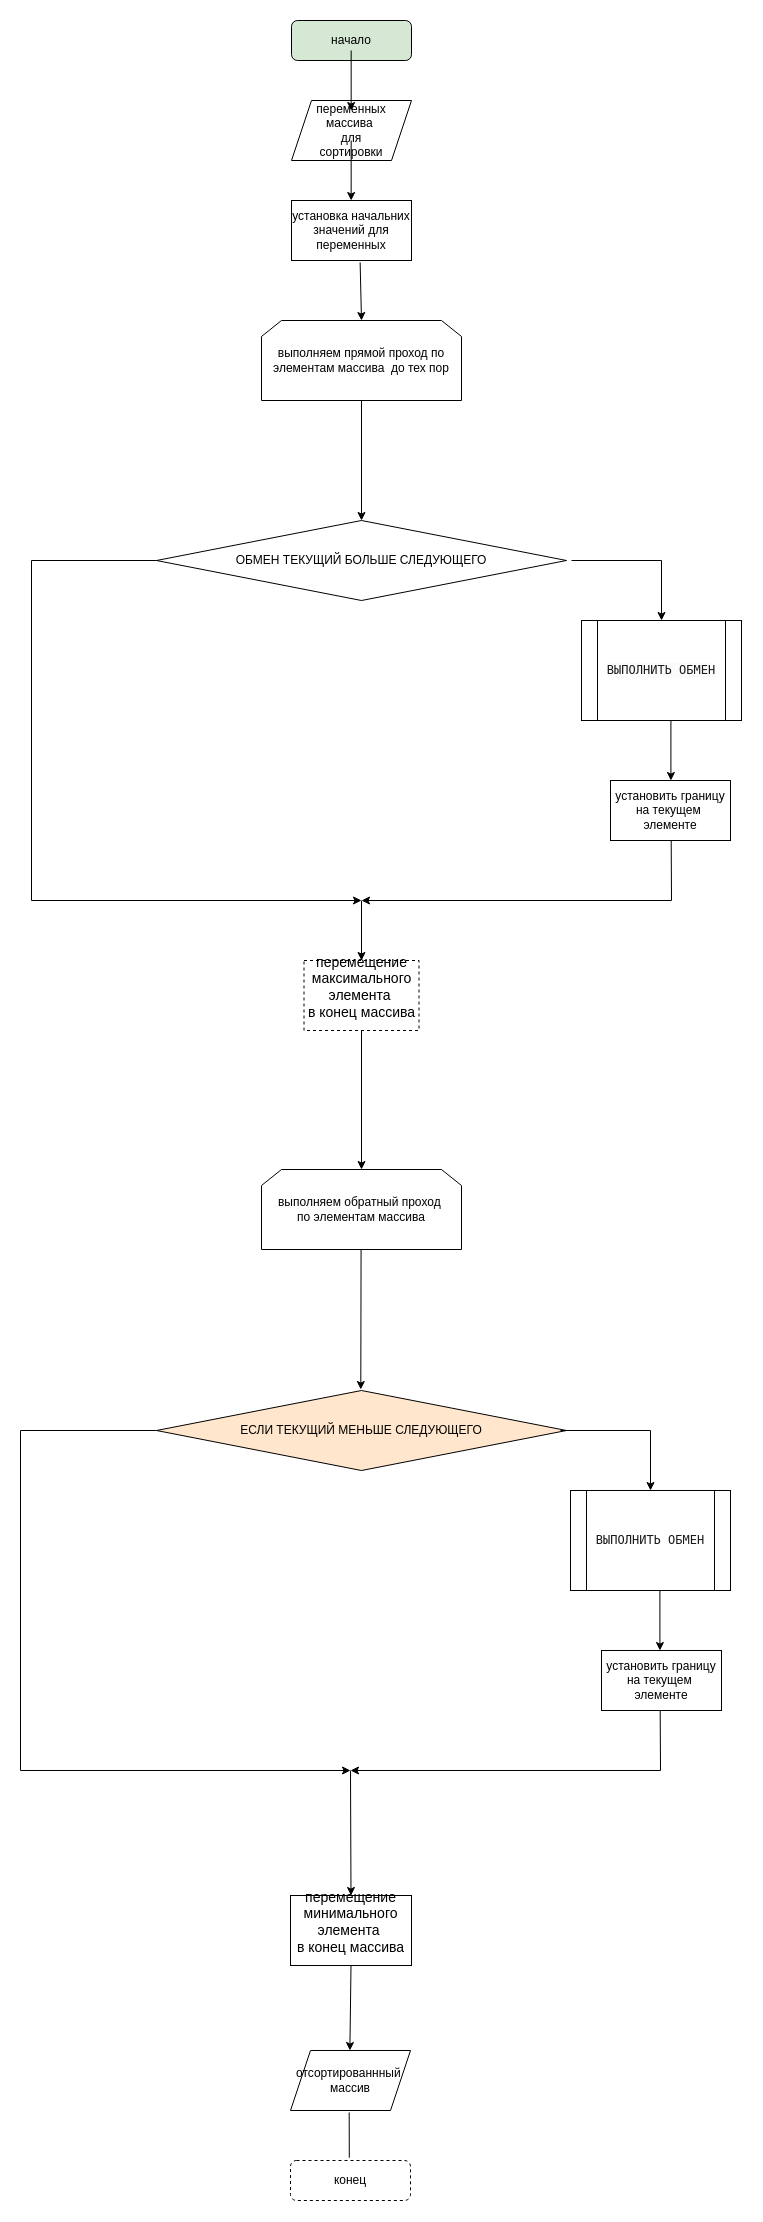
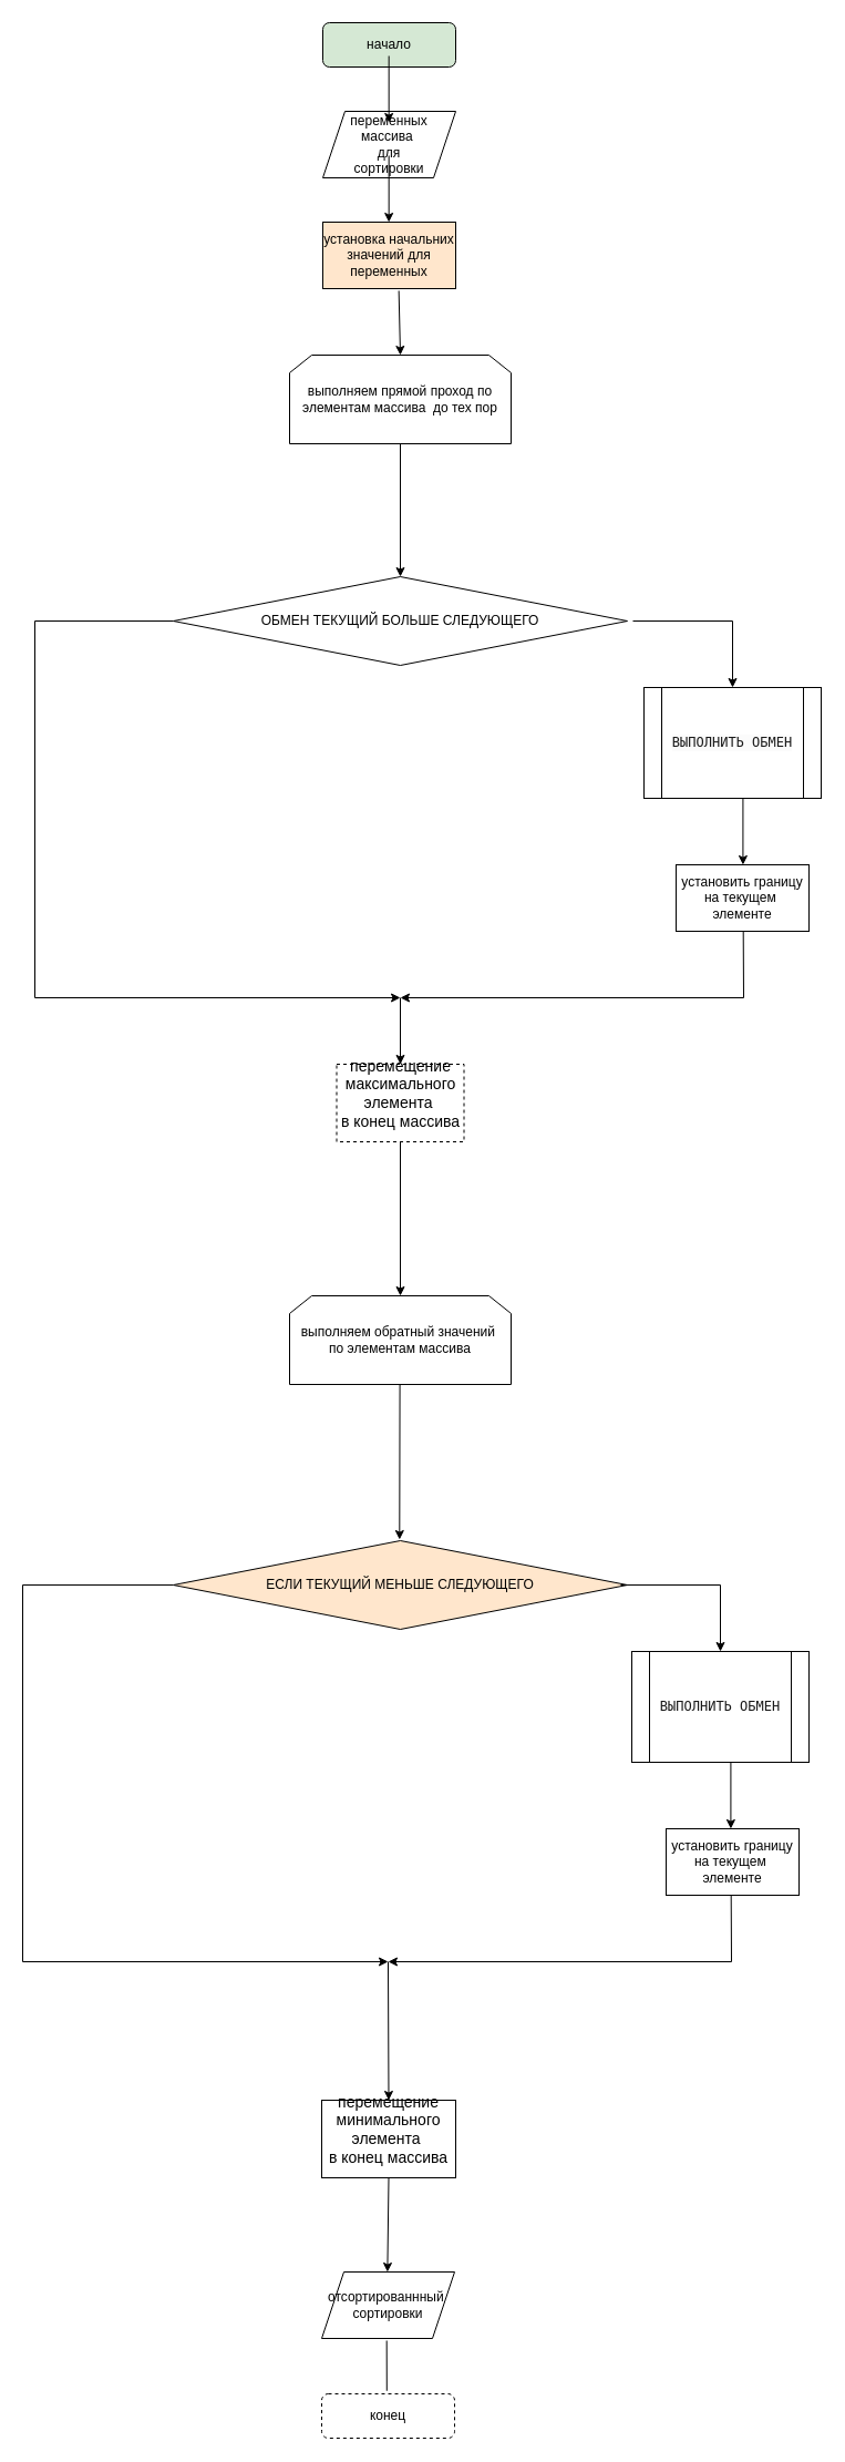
- <mxCell id="4" value="установка начальних значений для&lt;br&gt;переменных" style="rounded=0;whiteSpace=wrap;html=1;" vertex="1" parent="1"><mxGeometry x="291" y="200" width="120" height="60" as="geometry" /></mxCell>
+ <mxCell id="4" value="установка начальних значений для&lt;br&gt;переменных" style="rounded=0;whiteSpace=wrap;html=1;fillColor=#ffe6cc;" vertex="1" parent="1"><mxGeometry x="291" y="200" width="120" height="60" as="geometry" /></mxCell>
- <mxCell id="19" value="выполняем обратный проход&amp;nbsp;&lt;br&gt;по элементам массива" style="shape=loopLimit;whiteSpace=wrap;html=1;direction=east;" vertex="1" parent="1"><mxGeometry x="261" y="1169" width="200" height="80" as="geometry" /></mxCell>
+ <mxCell id="19" value="выполняем обратный значений&amp;nbsp;&lt;br&gt;по элементам массива" style="shape=loopLimit;whiteSpace=wrap;html=1;direction=east;" vertex="1" parent="1"><mxGeometry x="261" y="1169" width="200" height="80" as="geometry" /></mxCell>
- <mxCell id="21" value="отсортированнный&amp;nbsp;&lt;br&gt;массив" style="shape=parallelogram;perimeter=parallelogramPerimeter;whiteSpace=wrap;html=1;fixedSize=1;" vertex="1" parent="1"><mxGeometry x="290" y="2050" width="120" height="60" as="geometry" /></mxCell>
+ <mxCell id="21" value="отсортированнный&amp;nbsp;&lt;br&gt;сортировки" style="shape=parallelogram;perimeter=parallelogramPerimeter;whiteSpace=wrap;html=1;fixedSize=1;" vertex="1" parent="1"><mxGeometry x="290" y="2050" width="120" height="60" as="geometry" /></mxCell>
